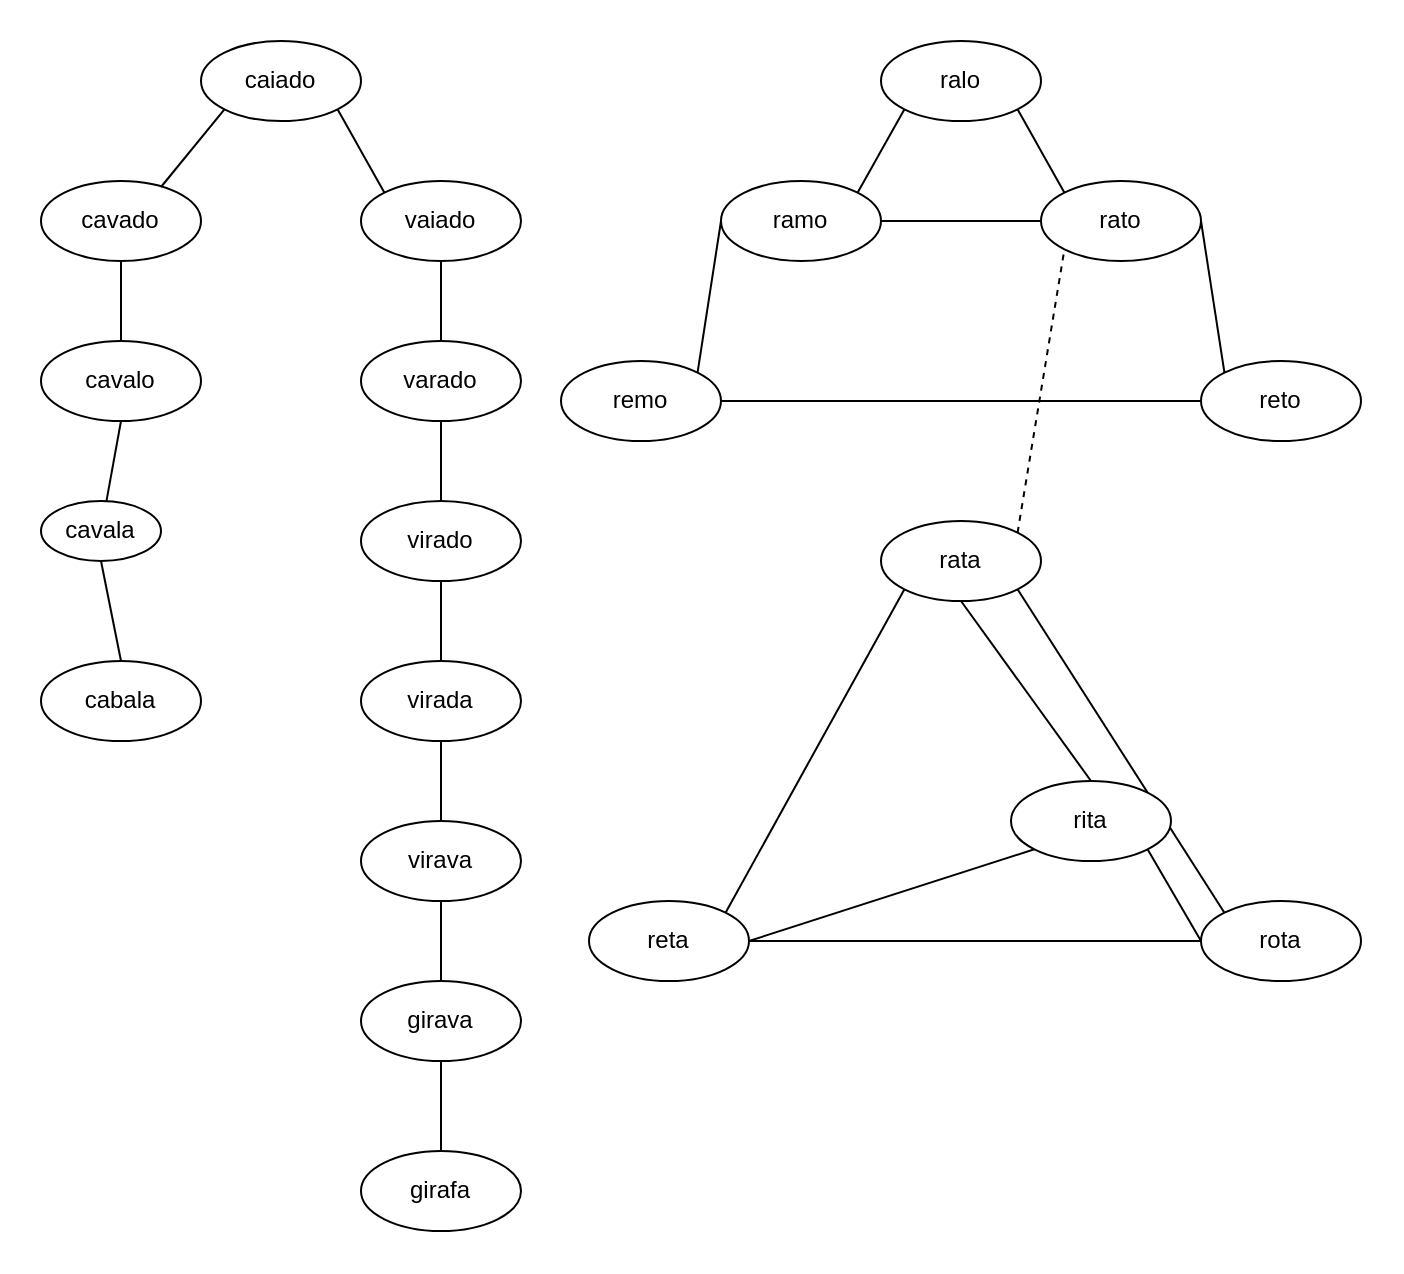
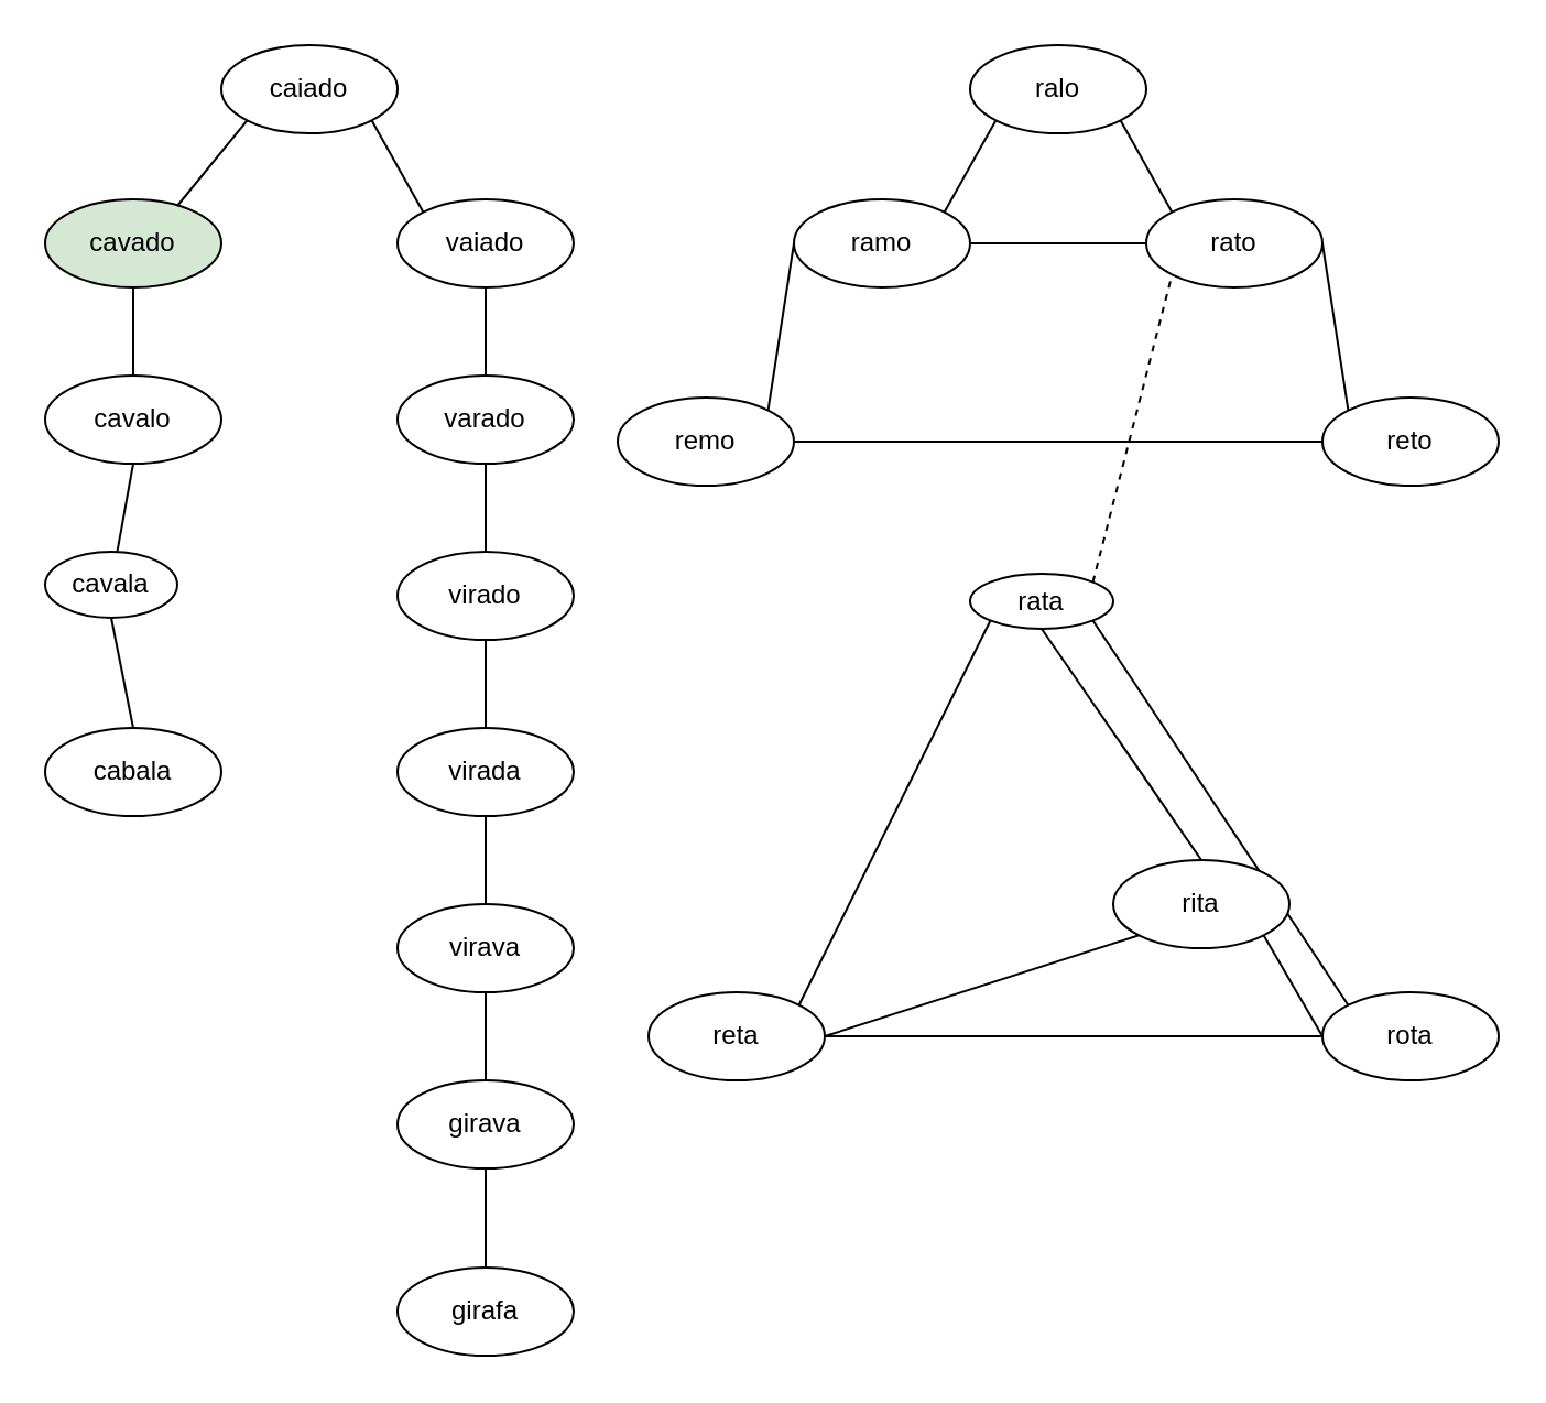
- <mxCell id="2" value="cavado" style="ellipse;whiteSpace=wrap;html=1;" vertex="1" parent="1"><mxGeometry x="20" y="90" width="80" height="40" as="geometry" /></mxCell>
+ <mxCell id="2" value="cavado" style="ellipse;whiteSpace=wrap;html=1;fillColor=#d5e8d4;" vertex="1" parent="1"><mxGeometry x="20" y="90" width="80" height="40" as="geometry" /></mxCell>
- <mxCell id="17" value="rata" style="ellipse;whiteSpace=wrap;html=1;" vertex="1" parent="1"><mxGeometry x="440" y="260" width="80" height="40" as="geometry" /></mxCell>
+ <mxCell id="17" value="rata" style="ellipse;whiteSpace=wrap;html=1;" vertex="1" parent="1"><mxGeometry x="440" y="260" width="65" height="25" as="geometry" /></mxCell>
